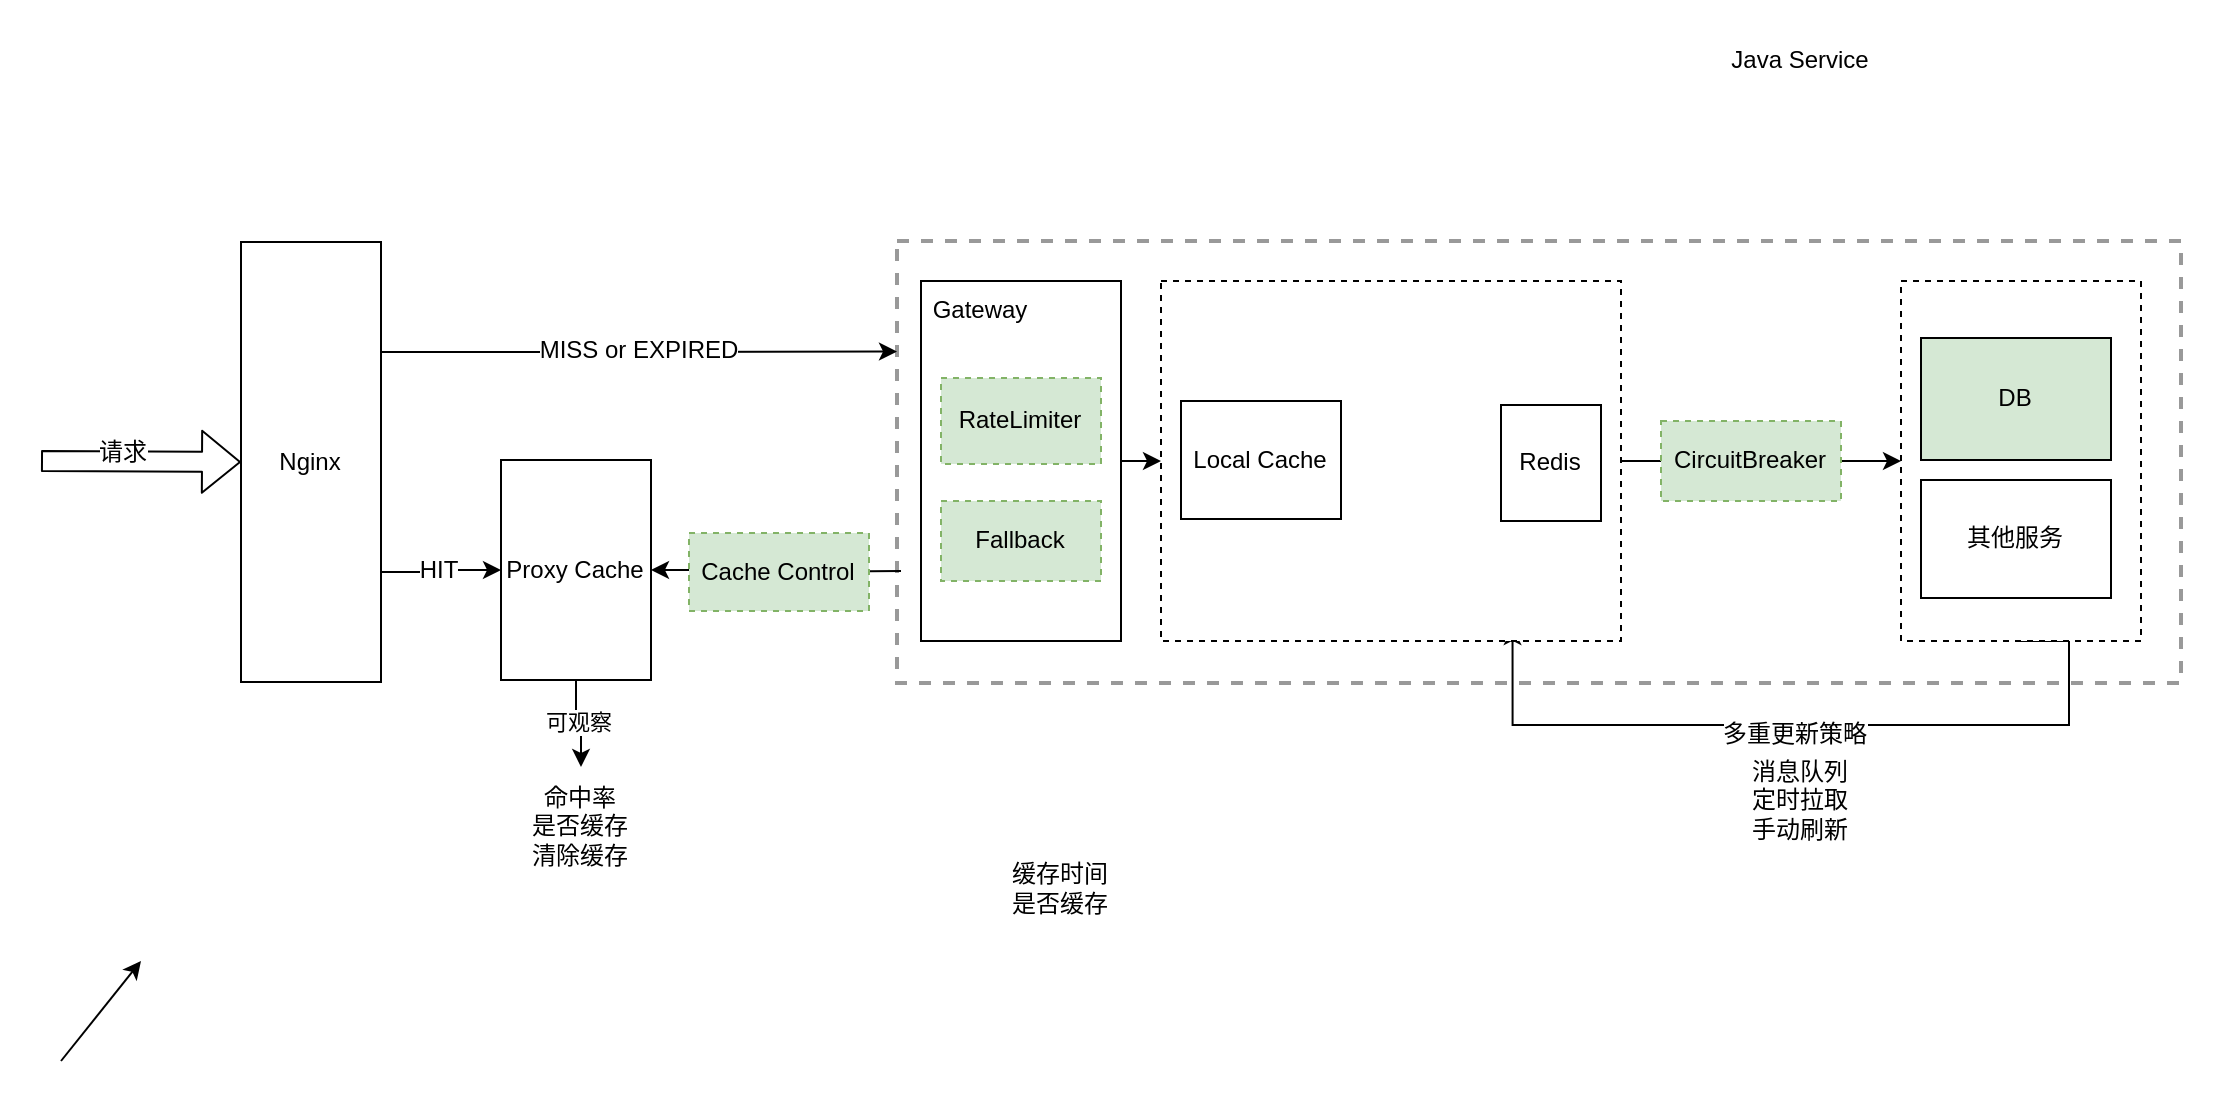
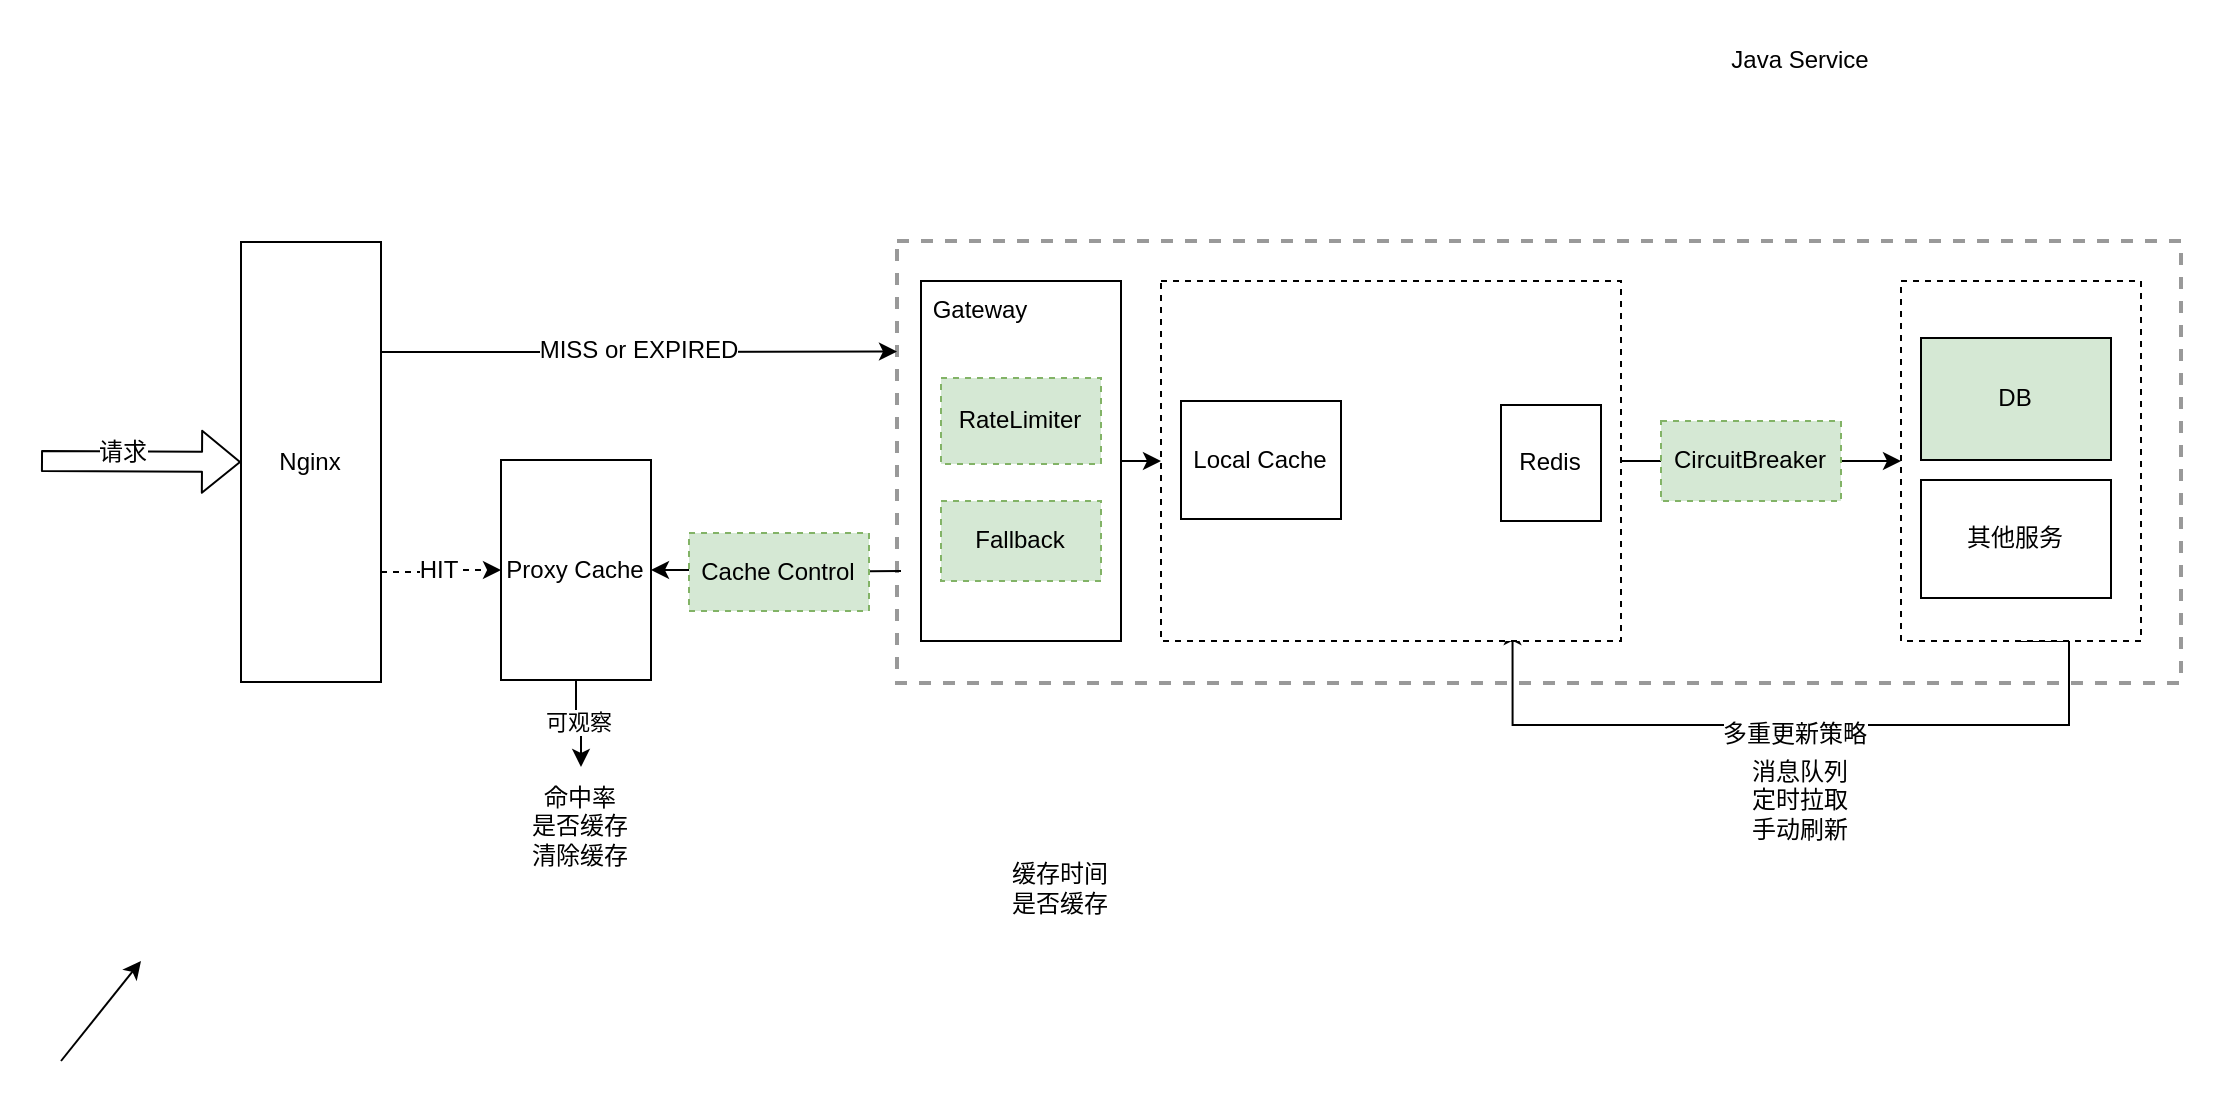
- <mxCell id="16" style="edgeStyle=orthogonalEdgeStyle;rounded=0;orthogonalLoop=1;jettySize=auto;html=1;exitX=1;exitY=0.75;exitDx=0;exitDy=0;entryX=0;entryY=0.5;entryDx=0;entryDy=0;" parent="1" source="20" target="13" edge="1"><mxGeometry relative="1" as="geometry" /></mxCell>
+ <mxCell id="16" style="edgeStyle=orthogonalEdgeStyle;rounded=0;orthogonalLoop=1;jettySize=auto;html=1;exitX=1;exitY=0.75;exitDx=0;exitDy=0;entryX=0;entryY=0.5;entryDx=0;entryDy=0;dashed=1;" parent="1" source="20" target="13" edge="1"><mxGeometry relative="1" as="geometry" /></mxCell>
